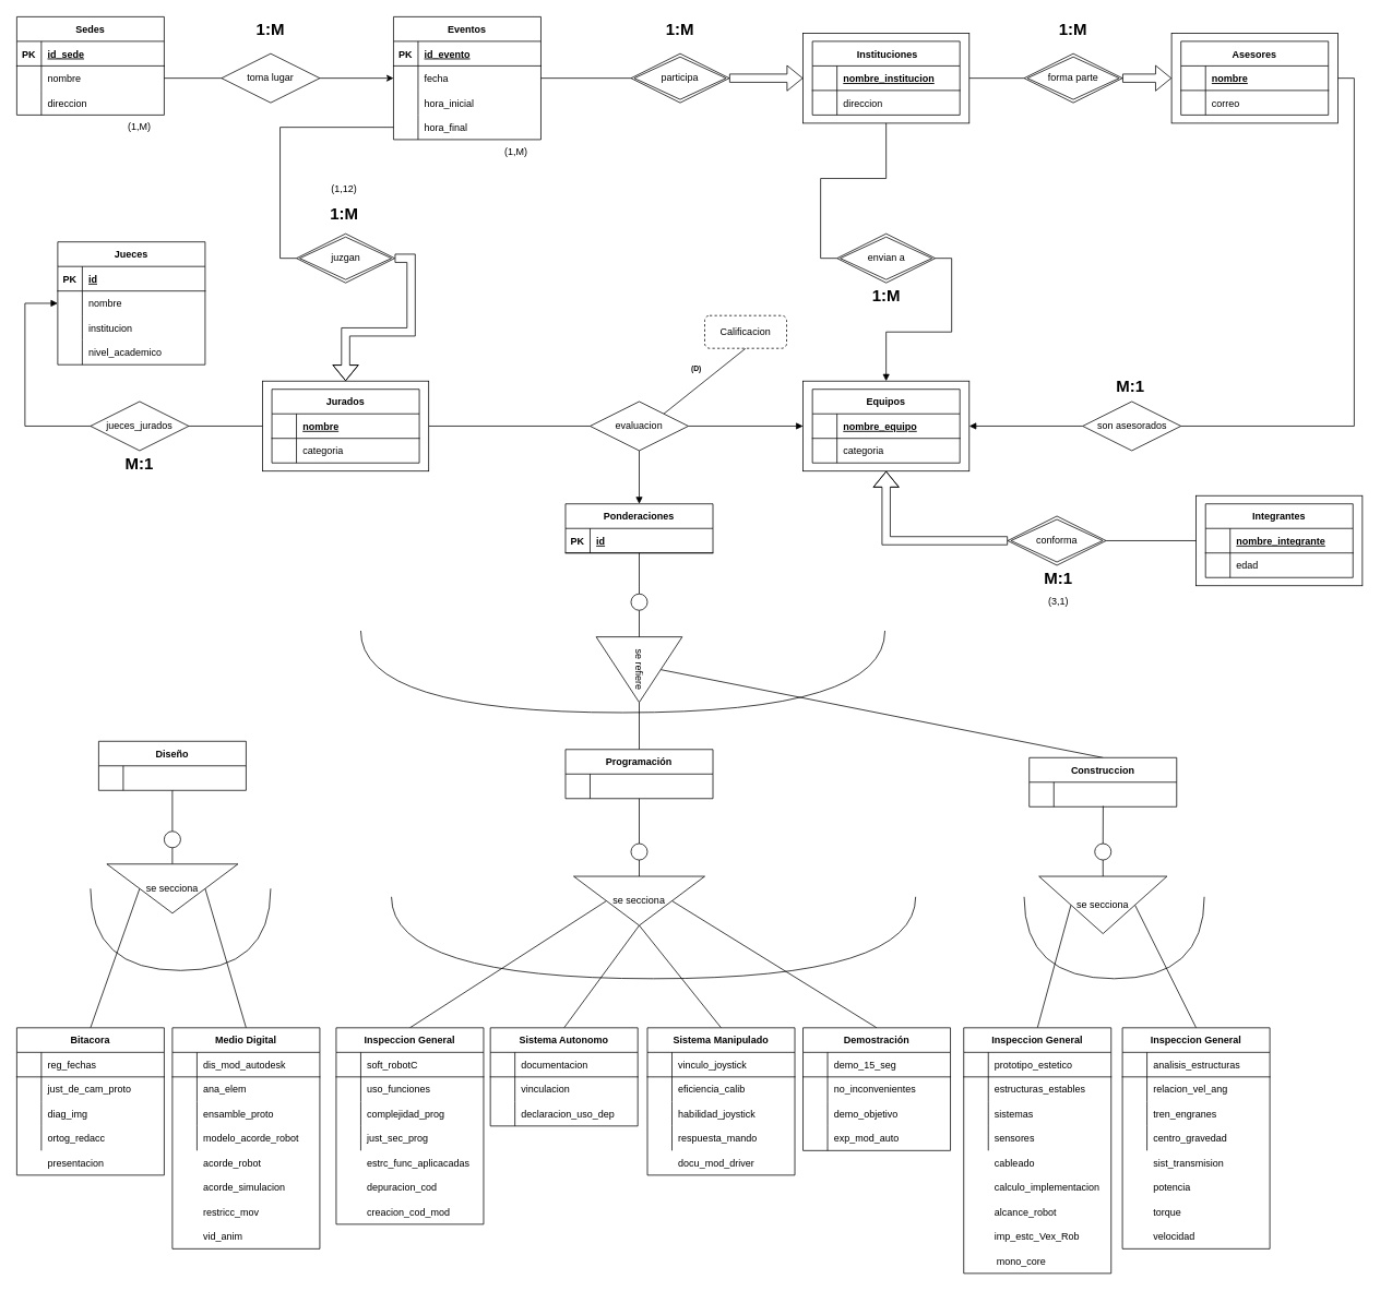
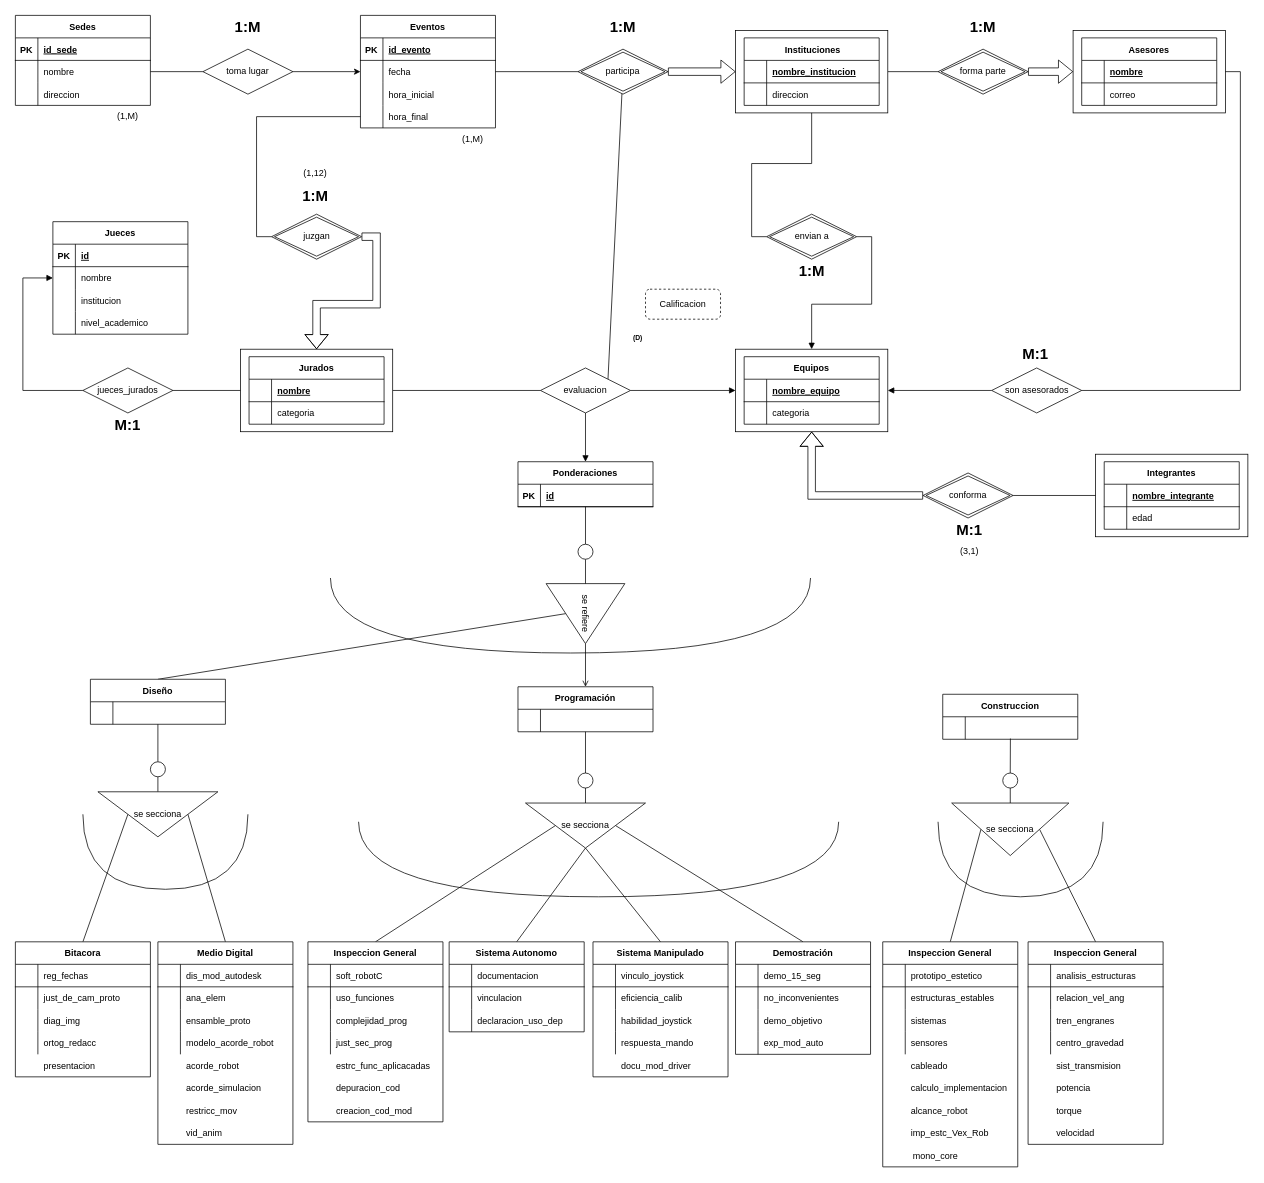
- <mxCell id="112" style="rounded=0;orthogonalLoop=1;jettySize=auto;html=1;exitX=1;exitY=0;exitDx=0;exitDy=0;entryX=0.5;entryY=1;entryDx=0;entryDy=0;startArrow=none;startFill=0;endArrow=none;endFill=0;" edge="1" parent="1" source="114" target="115"><mxGeometry relative="1" as="geometry" /></mxCell>
+ <mxCell id="112" style="rounded=0;orthogonalLoop=1;jettySize=auto;html=1;exitX=1;exitY=0;exitDx=0;exitDy=0;startArrow=none;startFill=0;endArrow=none;endFill=0;" edge="1" parent="1" source="114" target="35"><mxGeometry relative="1" as="geometry" /></mxCell>
+ <mxCell id="122" style="rounded=0;orthogonalLoop=1;jettySize=auto;html=1;exitX=0.5;exitY=1;exitDx=0;exitDy=0;entryX=0.5;entryY=0;entryDx=0;entryDy=0;endArrow=none;endFill=0;" edge="1" parent="1" source="125" target="129"><mxGeometry relative="1" as="geometry"><mxPoint x="290" y="945" as="targetPoint" /></mxGeometry></mxCell>
- <mxCell id="123" style="rounded=0;orthogonalLoop=1;jettySize=auto;html=1;exitX=0.5;exitY=0;exitDx=0;exitDy=0;entryX=0.5;entryY=0;entryDx=0;entryDy=0;endArrow=none;endFill=0;" edge="1" parent="1" source="125" target="138"><mxGeometry relative="1" as="geometry"><mxPoint x="810" y="910" as="targetPoint" /></mxGeometry></mxCell>
- <mxCell id="124" style="edgeStyle=orthogonalEdgeStyle;rounded=0;orthogonalLoop=1;jettySize=auto;html=1;exitX=1;exitY=0.5;exitDx=0;exitDy=0;entryX=0.5;entryY=0;entryDx=0;entryDy=0;endArrow=none;endFill=0;" edge="1" parent="1" source="125" target="134"><mxGeometry relative="1" as="geometry" /></mxCell>
+ <mxCell id="124" style="edgeStyle=orthogonalEdgeStyle;rounded=0;orthogonalLoop=1;jettySize=auto;html=1;exitX=1;exitY=0.5;exitDx=0;exitDy=0;entryX=0.5;entryY=0;entryDx=0;entryDy=0;endArrow=open;endFill=0;" edge="1" parent="1" source="125" target="134"><mxGeometry relative="1" as="geometry" /></mxCell>
